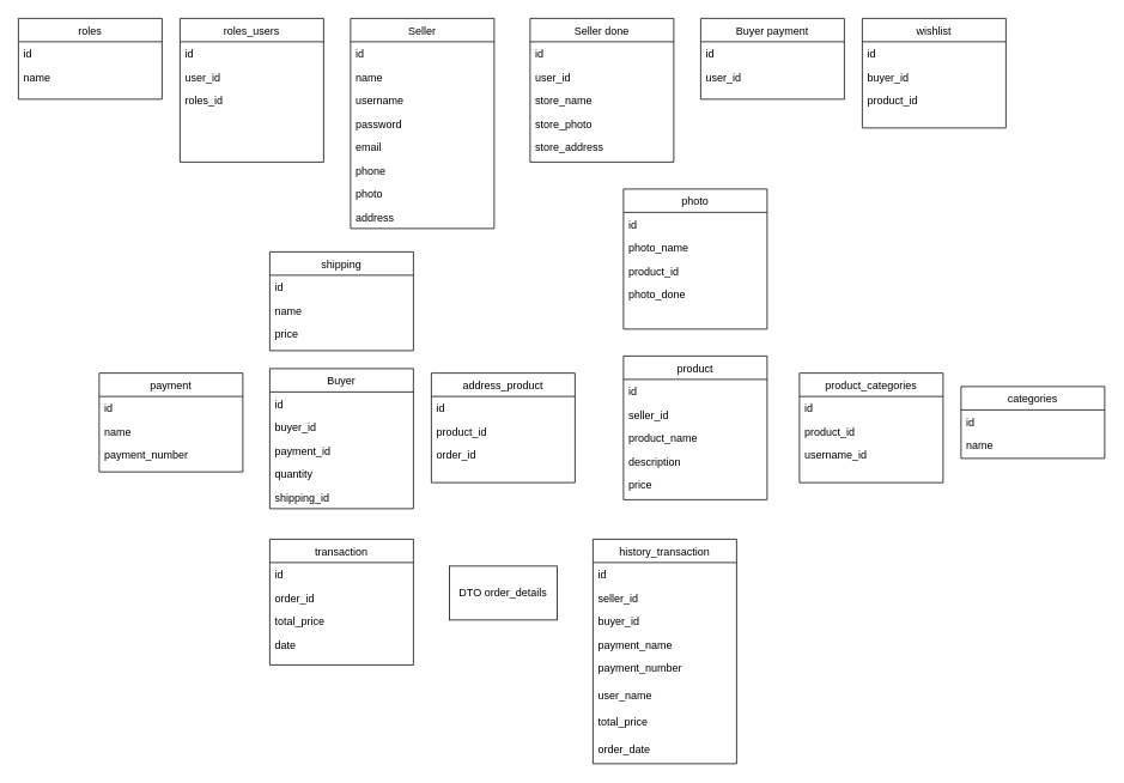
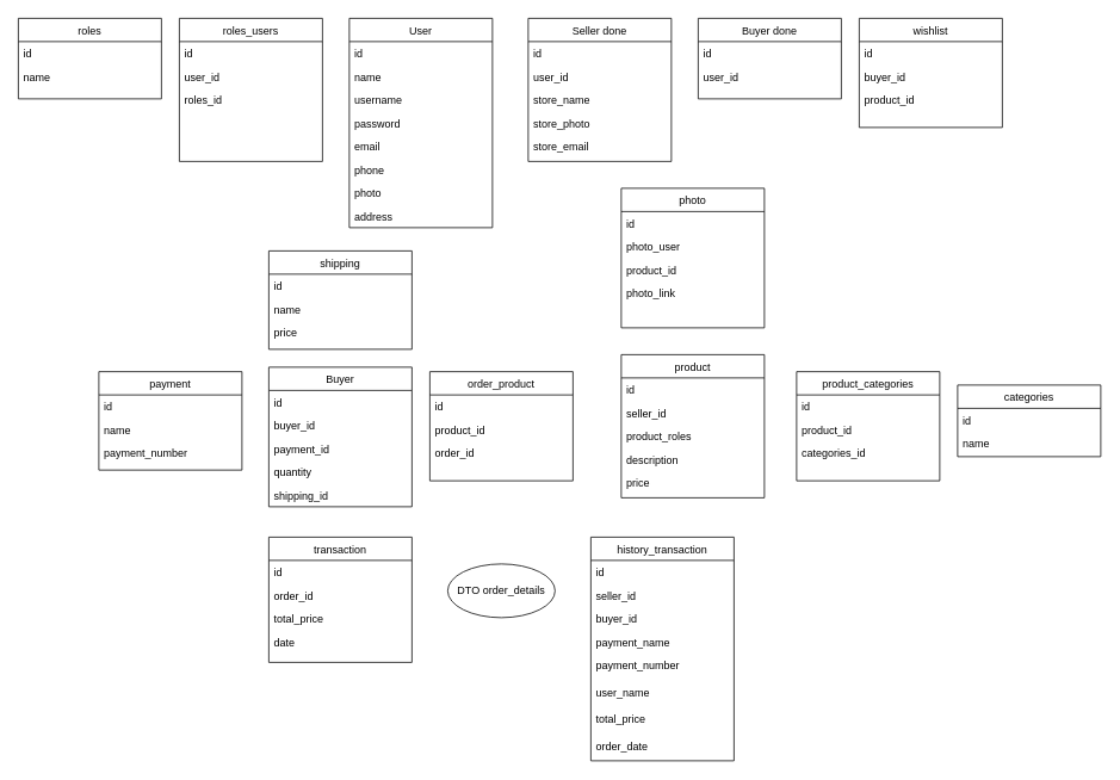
- <mxCell id="2" value="Seller" style="swimlane;fontStyle=0;align=center;verticalAlign=top;childLayout=stackLayout;horizontal=1;startSize=26;horizontalStack=0;resizeParent=1;resizeLast=0;collapsible=1;marginBottom=0;rounded=0;shadow=0;strokeWidth=1;" parent="1" vertex="1"><mxGeometry x="390" y="20" width="160" height="234" as="geometry"><mxRectangle x="210" y="540" width="160" height="26" as="alternateBounds" /></mxGeometry></mxCell>
+ <mxCell id="2" value="User" style="swimlane;fontStyle=0;align=center;verticalAlign=top;childLayout=stackLayout;horizontal=1;startSize=26;horizontalStack=0;resizeParent=1;resizeLast=0;collapsible=1;marginBottom=0;rounded=0;shadow=0;strokeWidth=1;" parent="1" vertex="1"><mxGeometry x="390" y="20" width="160" height="234" as="geometry"><mxRectangle x="210" y="540" width="160" height="26" as="alternateBounds" /></mxGeometry></mxCell>
- <mxCell id="11" value="Buyer payment" style="swimlane;fontStyle=0;align=center;verticalAlign=top;childLayout=stackLayout;horizontal=1;startSize=26;horizontalStack=0;resizeParent=1;resizeLast=0;collapsible=1;marginBottom=0;rounded=0;shadow=0;strokeWidth=1;" parent="1" vertex="1"><mxGeometry x="780" y="20" width="160" height="90" as="geometry"><mxRectangle x="210" y="540" width="160" height="26" as="alternateBounds" /></mxGeometry></mxCell>
+ <mxCell id="11" value="Buyer done" style="swimlane;fontStyle=0;align=center;verticalAlign=top;childLayout=stackLayout;horizontal=1;startSize=26;horizontalStack=0;resizeParent=1;resizeLast=0;collapsible=1;marginBottom=0;rounded=0;shadow=0;strokeWidth=1;" parent="1" vertex="1"><mxGeometry x="780" y="20" width="160" height="90" as="geometry"><mxRectangle x="210" y="540" width="160" height="26" as="alternateBounds" /></mxGeometry></mxCell>
- <mxCell id="23" value="store_address" style="text;align=left;verticalAlign=top;spacingLeft=4;spacingRight=4;overflow=hidden;rotatable=0;points=[[0,0.5],[1,0.5]];portConstraint=eastwest;rounded=0;shadow=0;html=0;" parent="18" vertex="1"><mxGeometry y="130" width="160" height="26" as="geometry" /></mxCell>
+ <mxCell id="23" value="store_email" style="text;align=left;verticalAlign=top;spacingLeft=4;spacingRight=4;overflow=hidden;rotatable=0;points=[[0,0.5],[1,0.5]];portConstraint=eastwest;rounded=0;shadow=0;html=0;" parent="18" vertex="1"><mxGeometry y="130" width="160" height="26" as="geometry" /></mxCell>
- <mxCell id="39" value="photo_name" style="text;align=left;verticalAlign=top;spacingLeft=4;spacingRight=4;overflow=hidden;rotatable=0;points=[[0,0.5],[1,0.5]];portConstraint=eastwest;rounded=0;shadow=0;html=0;" parent="37" vertex="1"><mxGeometry y="52" width="160" height="26" as="geometry" /></mxCell>
+ <mxCell id="39" value="photo_user" style="text;align=left;verticalAlign=top;spacingLeft=4;spacingRight=4;overflow=hidden;rotatable=0;points=[[0,0.5],[1,0.5]];portConstraint=eastwest;rounded=0;shadow=0;html=0;" parent="37" vertex="1"><mxGeometry y="52" width="160" height="26" as="geometry" /></mxCell>
- <mxCell id="41" value="photo_done" style="text;align=left;verticalAlign=top;spacingLeft=4;spacingRight=4;overflow=hidden;rotatable=0;points=[[0,0.5],[1,0.5]];portConstraint=eastwest;rounded=0;shadow=0;html=0;" parent="37" vertex="1"><mxGeometry y="104" width="160" height="26" as="geometry" /></mxCell>
+ <mxCell id="41" value="photo_link" style="text;align=left;verticalAlign=top;spacingLeft=4;spacingRight=4;overflow=hidden;rotatable=0;points=[[0,0.5],[1,0.5]];portConstraint=eastwest;rounded=0;shadow=0;html=0;" parent="37" vertex="1"><mxGeometry y="104" width="160" height="26" as="geometry" /></mxCell>
- <mxCell id="48" value="address_product" style="swimlane;fontStyle=0;align=center;verticalAlign=top;childLayout=stackLayout;horizontal=1;startSize=26;horizontalStack=0;resizeParent=1;resizeLast=0;collapsible=1;marginBottom=0;rounded=0;shadow=0;strokeWidth=1;" parent="1" vertex="1"><mxGeometry x="480" y="415" width="160" height="122" as="geometry"><mxRectangle x="210" y="540" width="160" height="26" as="alternateBounds" /></mxGeometry></mxCell>
+ <mxCell id="48" value="order_product" style="swimlane;fontStyle=0;align=center;verticalAlign=top;childLayout=stackLayout;horizontal=1;startSize=26;horizontalStack=0;resizeParent=1;resizeLast=0;collapsible=1;marginBottom=0;rounded=0;shadow=0;strokeWidth=1;" parent="1" vertex="1"><mxGeometry x="480" y="415" width="160" height="122" as="geometry"><mxRectangle x="210" y="540" width="160" height="26" as="alternateBounds" /></mxGeometry></mxCell>
- <mxCell id="27" value="product_name" style="text;align=left;verticalAlign=top;spacingLeft=4;spacingRight=4;overflow=hidden;rotatable=0;points=[[0,0.5],[1,0.5]];portConstraint=eastwest;rounded=0;shadow=0;html=0;" parent="24" vertex="1"><mxGeometry y="78" width="160" height="26" as="geometry" /></mxCell>
+ <mxCell id="27" value="product_roles" style="text;align=left;verticalAlign=top;spacingLeft=4;spacingRight=4;overflow=hidden;rotatable=0;points=[[0,0.5],[1,0.5]];portConstraint=eastwest;rounded=0;shadow=0;html=0;" parent="24" vertex="1"><mxGeometry y="78" width="160" height="26" as="geometry" /></mxCell>
- <mxCell id="36" value="username_id" style="text;align=left;verticalAlign=top;spacingLeft=4;spacingRight=4;overflow=hidden;rotatable=0;points=[[0,0.5],[1,0.5]];portConstraint=eastwest;rounded=0;shadow=0;html=0;" parent="33" vertex="1"><mxGeometry y="78" width="160" height="26" as="geometry" /></mxCell>
+ <mxCell id="36" value="categories_id" style="text;align=left;verticalAlign=top;spacingLeft=4;spacingRight=4;overflow=hidden;rotatable=0;points=[[0,0.5],[1,0.5]];portConstraint=eastwest;rounded=0;shadow=0;html=0;" parent="33" vertex="1"><mxGeometry y="78" width="160" height="26" as="geometry" /></mxCell>
- <mxCell id="74" value="DTO order_details" style="whiteSpace=wrap;html=1;" parent="1" vertex="1"><mxGeometry x="500" y="630" width="120" height="60" as="geometry" /></mxCell>
+ <mxCell id="74" value="DTO order_details" style="ellipse;whiteSpace=wrap;html=1;" parent="1" vertex="1"><mxGeometry x="500" y="630" width="120" height="60" as="geometry" /></mxCell>
